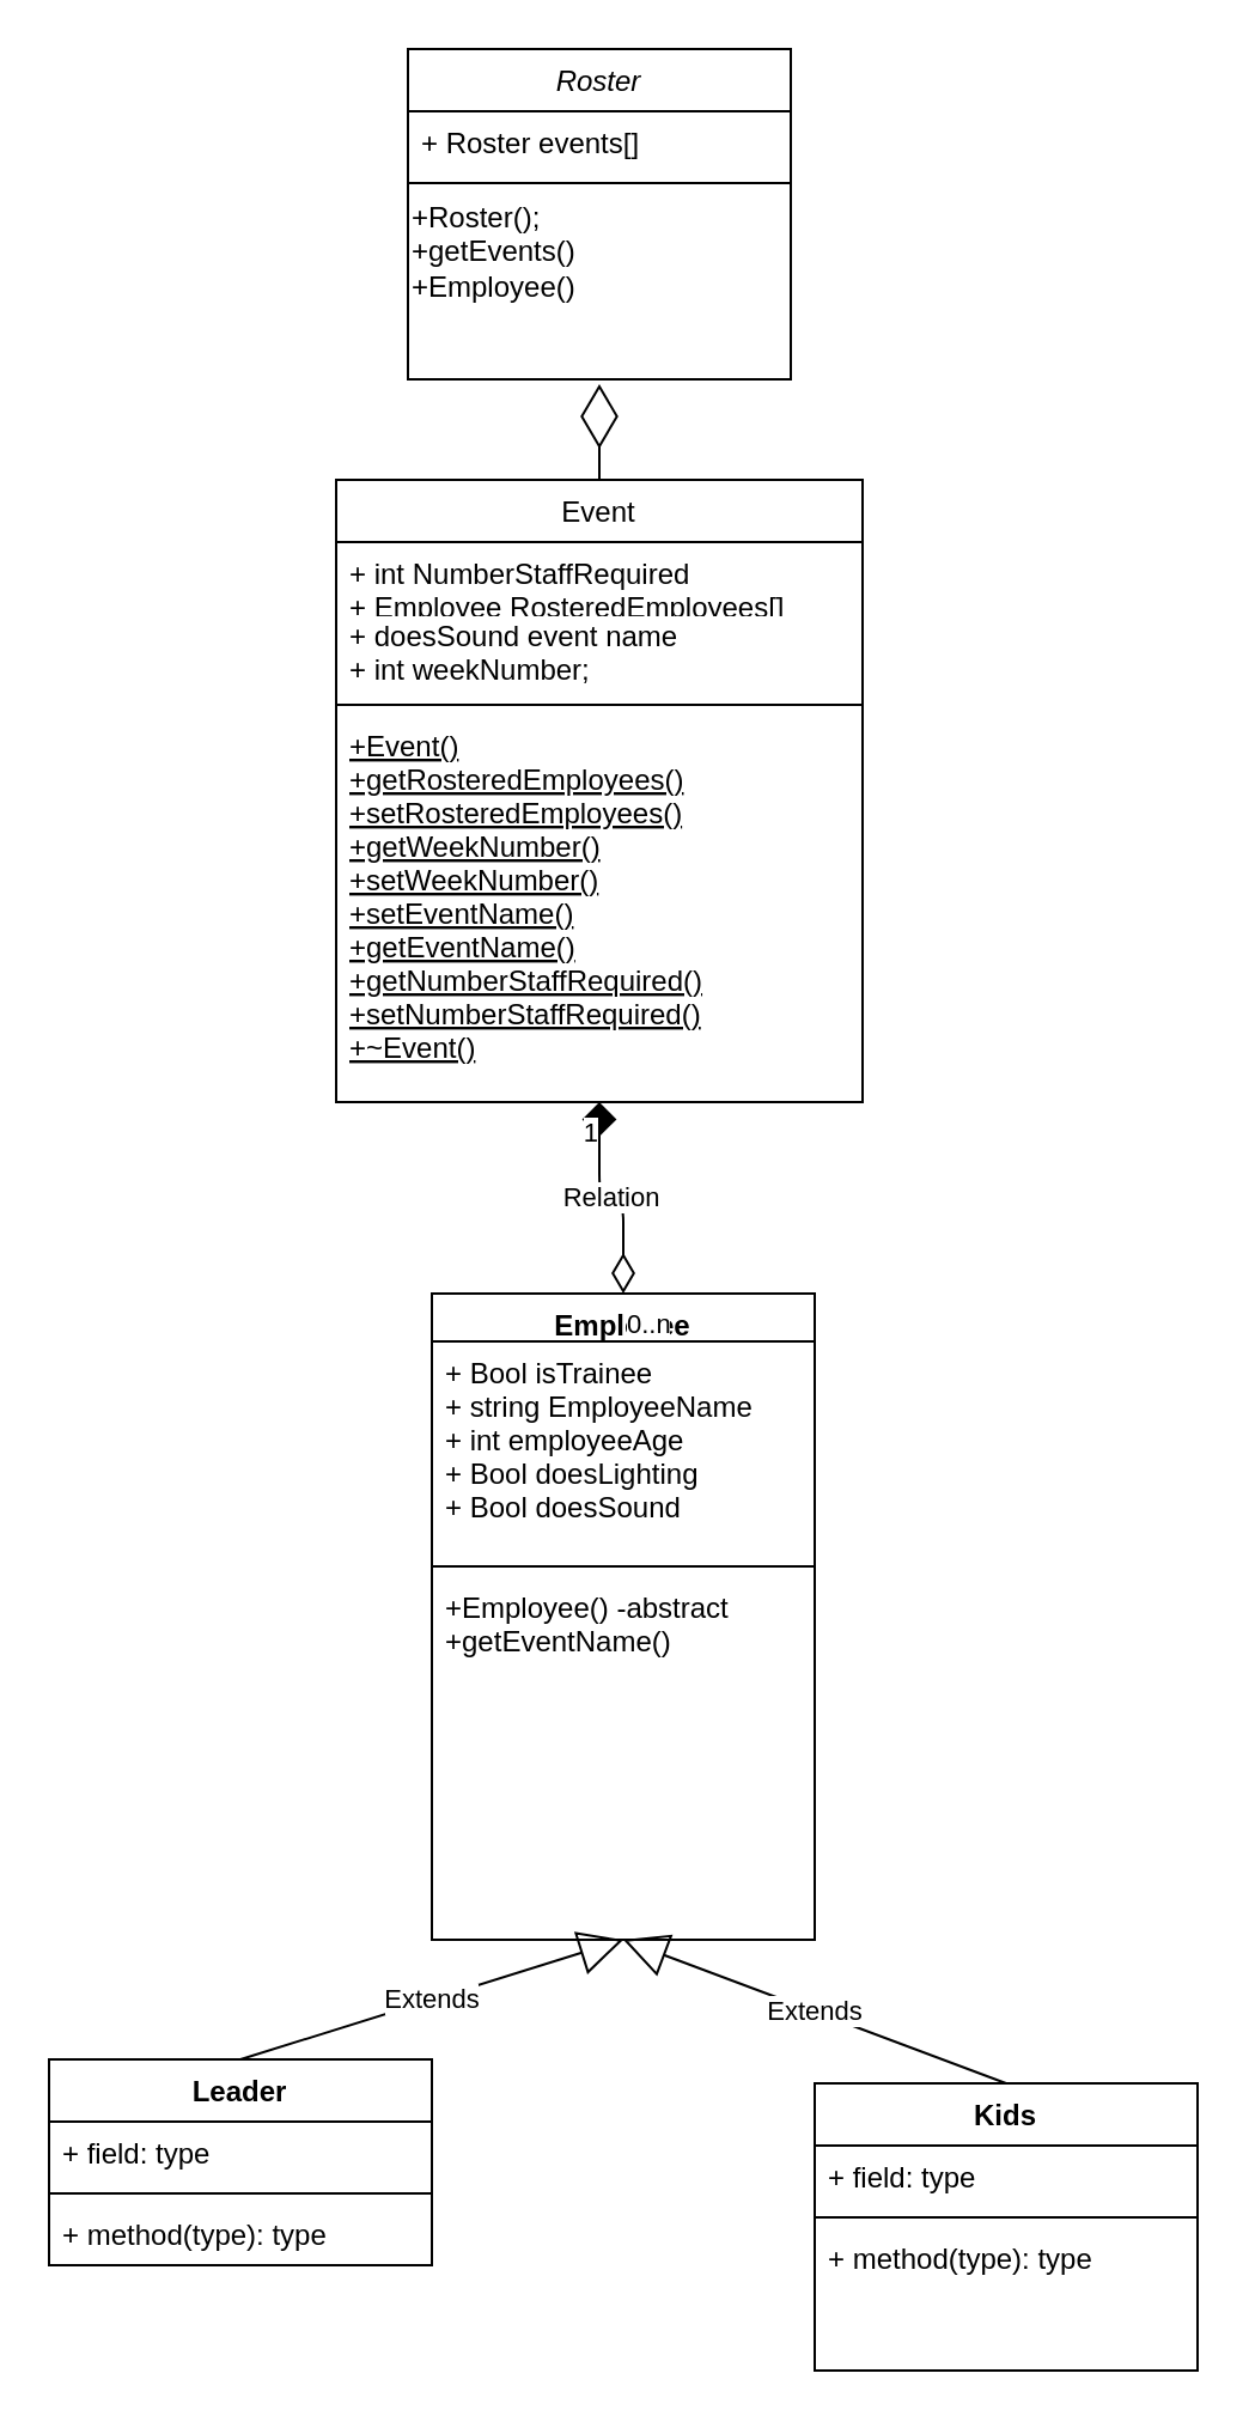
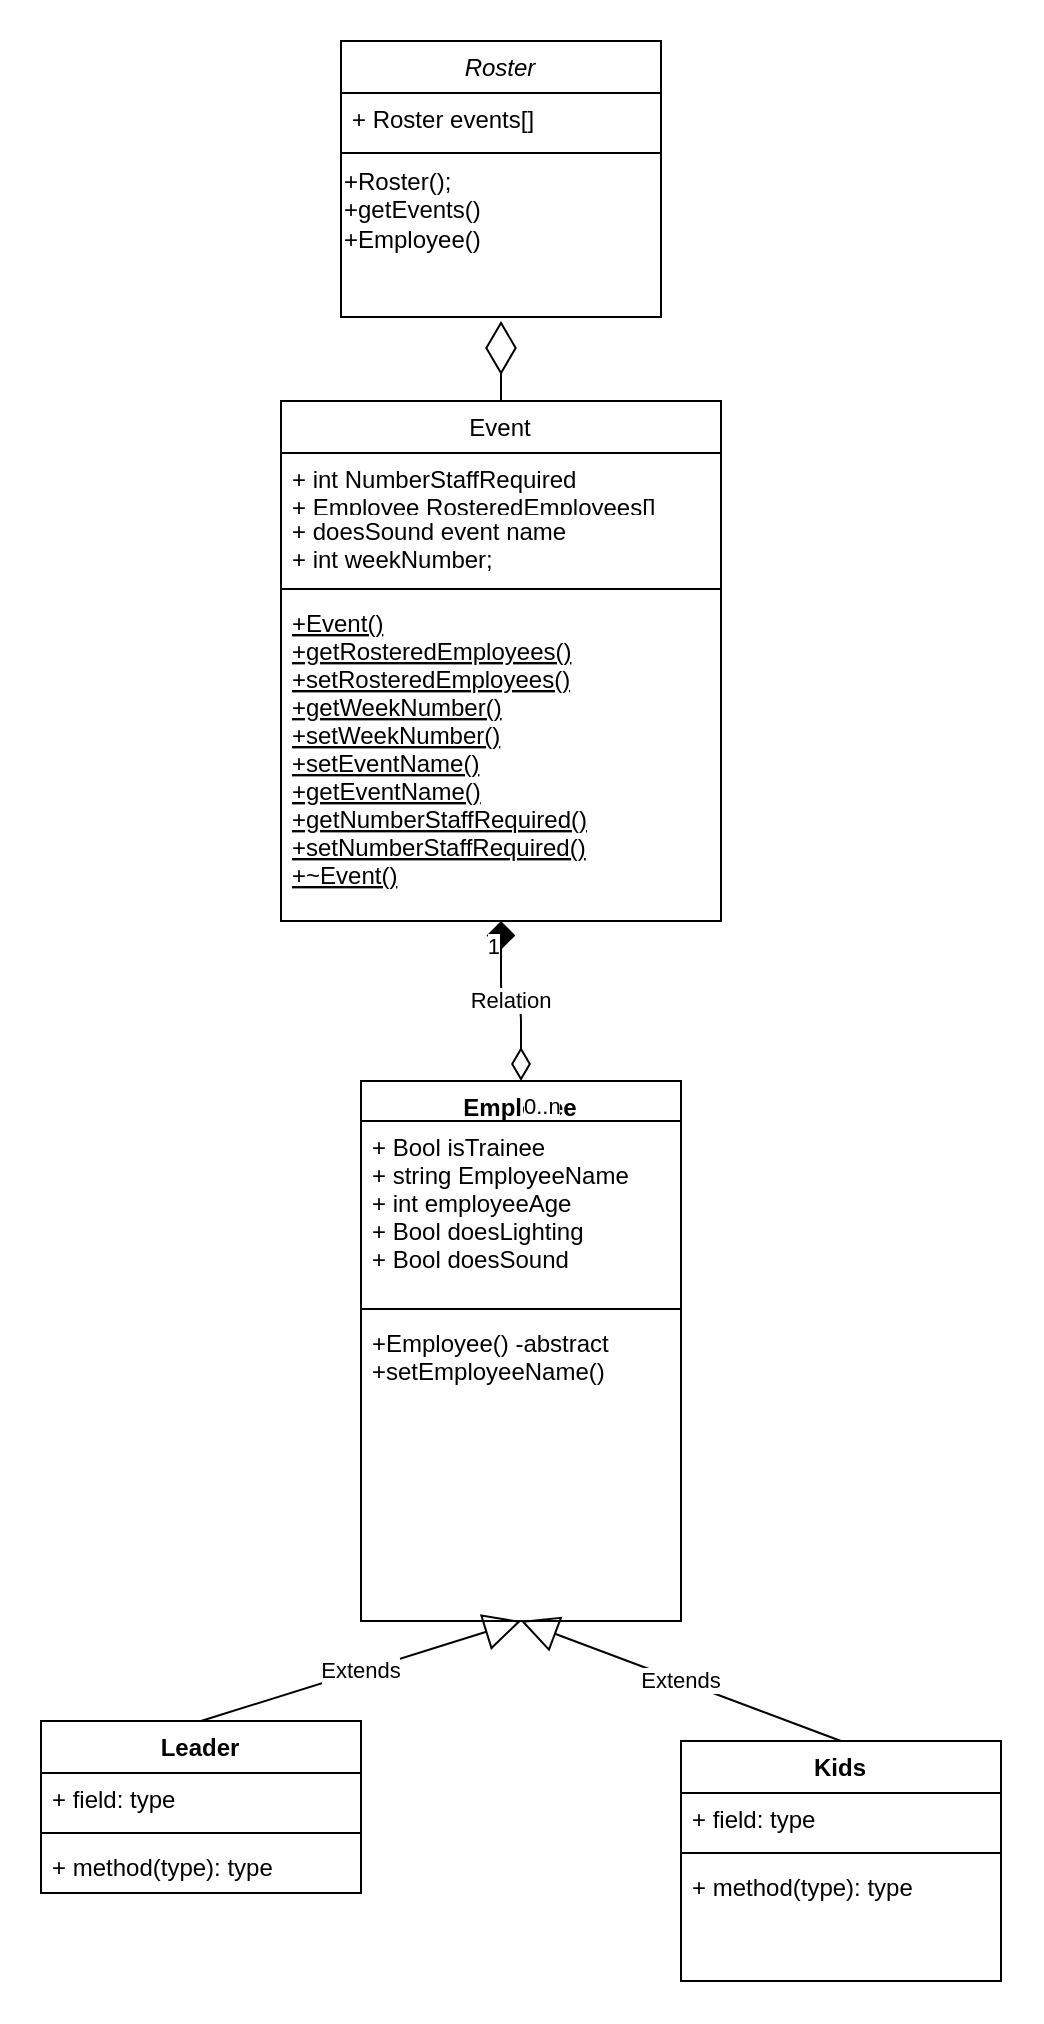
- <mxCell id="14" value="+Employee() -abstract&#10;+getEventName()" style="text;strokeColor=none;fillColor=none;align=left;verticalAlign=top;spacingLeft=4;spacingRight=4;overflow=hidden;rotatable=0;points=[[0,0.5],[1,0.5]];portConstraint=eastwest;" parent="11" vertex="1"><mxGeometry y="118" width="160" height="152" as="geometry" /></mxCell>
+ <mxCell id="14" value="+Employee() -abstract&#10;+setEmployeeName()" style="text;strokeColor=none;fillColor=none;align=left;verticalAlign=top;spacingLeft=4;spacingRight=4;overflow=hidden;rotatable=0;points=[[0,0.5],[1,0.5]];portConstraint=eastwest;" parent="11" vertex="1"><mxGeometry y="118" width="160" height="152" as="geometry" /></mxCell>
